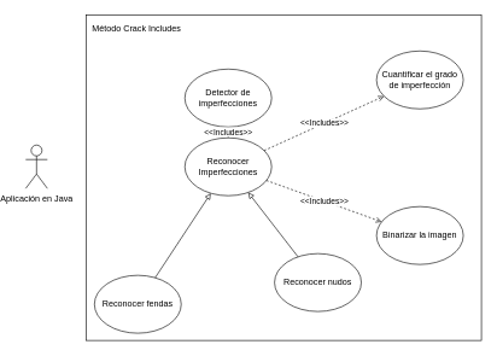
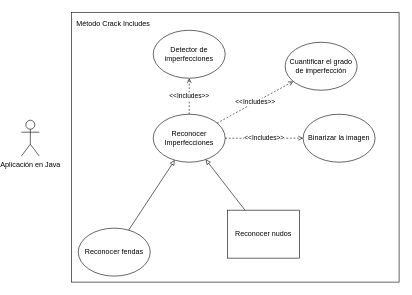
- <mxCell id="6" value="Cuantificar el grado de imperfección" style="ellipse;whiteSpace=wrap;html=1;" parent="1" vertex="1"><mxGeometry x="505" y="70" width="120" height="80" as="geometry" /></mxCell>
+ <mxCell id="6" value="Cuantificar el grado de imperfección" style="ellipse;whiteSpace=wrap;html=1;" parent="1" vertex="1"><mxGeometry x="460" y="70" width="120" height="80" as="geometry" /></mxCell>
- <mxCell id="4" value="Detector de imperfecciones" style="ellipse;whiteSpace=wrap;html=1;" parent="1" vertex="1"><mxGeometry x="240" y="95" width="120" height="80" as="geometry" /></mxCell>
+ <mxCell id="4" value="Detector de imperfecciones" style="ellipse;whiteSpace=wrap;html=1;" parent="1" vertex="1"><mxGeometry x="240" y="50" width="120" height="80" as="geometry" /></mxCell>
- <mxCell id="5" value="Binarizar la imagen" style="ellipse;whiteSpace=wrap;html=1;" parent="1" vertex="1"><mxGeometry x="505" y="285" width="120" height="80" as="geometry" /></mxCell>
+ <mxCell id="5" value="Binarizar la imagen" style="ellipse;whiteSpace=wrap;html=1;" parent="1" vertex="1"><mxGeometry x="490" y="190" width="120" height="80" as="geometry" /></mxCell>
- <mxCell id="7" value="Reconocer nudos" style="ellipse;whiteSpace=wrap;html=1;" parent="1" vertex="1"><mxGeometry x="364" y="350" width="120" height="80" as="geometry" /></mxCell>
+ <mxCell id="7" value="Reconocer nudos" style="whiteSpace=wrap;html=1;rounded=0;" parent="1" vertex="1"><mxGeometry x="364" y="350" width="120" height="80" as="geometry" /></mxCell>
